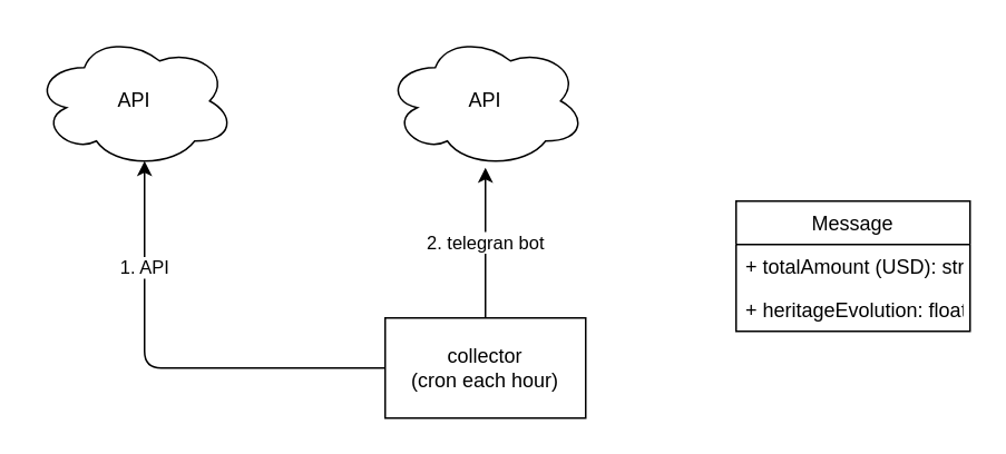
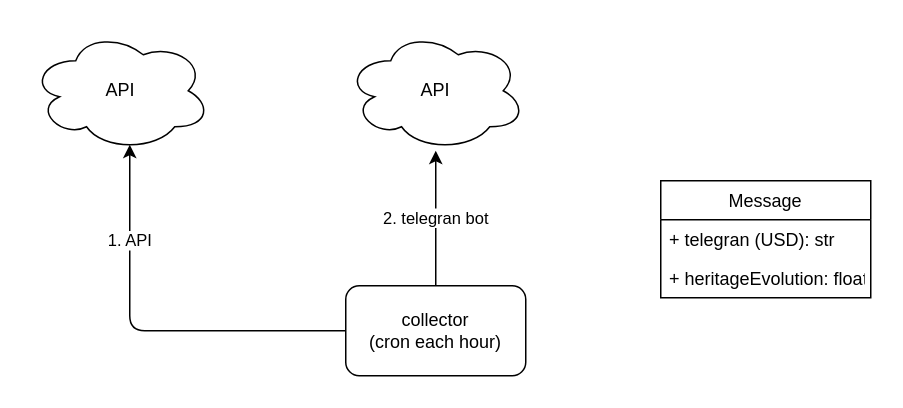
- <mxCell id="8" value="+ totalAmount (USD): str" style="text;strokeColor=none;fillColor=none;align=left;verticalAlign=top;spacingLeft=4;spacingRight=4;overflow=hidden;rotatable=0;points=[[0,0.5],[1,0.5]];portConstraint=eastwest;" vertex="1" parent="7"><mxGeometry y="26" width="140" height="26" as="geometry" /></mxCell>
+ <mxCell id="8" value="+ telegran (USD): str" style="text;strokeColor=none;fillColor=none;align=left;verticalAlign=top;spacingLeft=4;spacingRight=4;overflow=hidden;rotatable=0;points=[[0,0.5],[1,0.5]];portConstraint=eastwest;" vertex="1" parent="7"><mxGeometry y="26" width="140" height="26" as="geometry" /></mxCell>
- <mxCell id="4" value="collector&lt;br&gt;(cron each hour)" style="whiteSpace=wrap;html=1;rounded=0;" parent="1" vertex="1"><mxGeometry x="230" y="190" width="120" height="60" as="geometry" /></mxCell>
+ <mxCell id="4" value="collector&lt;br&gt;(cron each hour)" style="rounded=1;whiteSpace=wrap;html=1;" parent="1" vertex="1"><mxGeometry x="230" y="190" width="120" height="60" as="geometry" /></mxCell>
